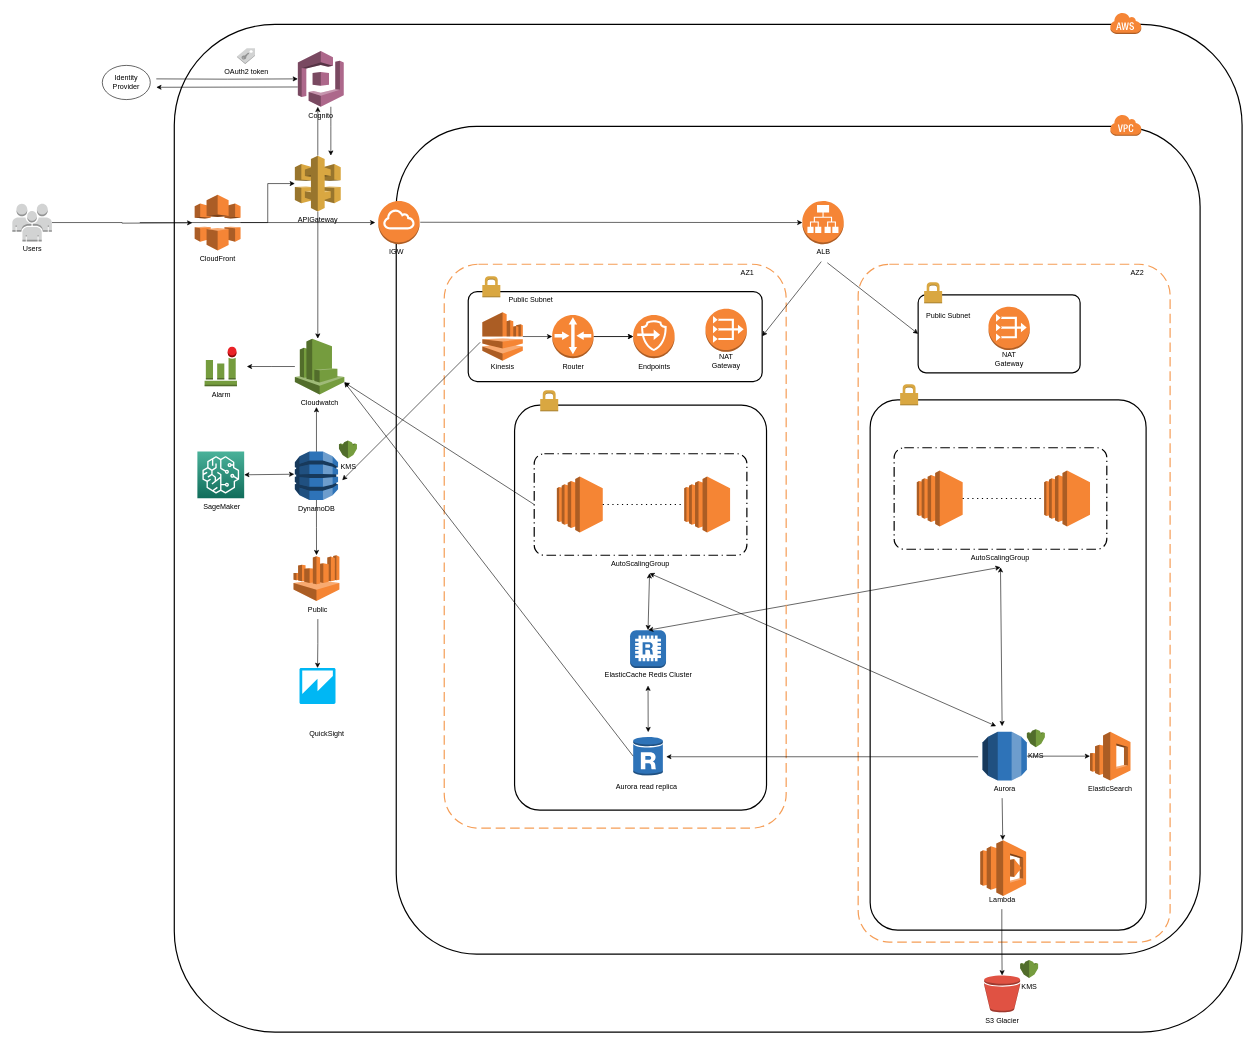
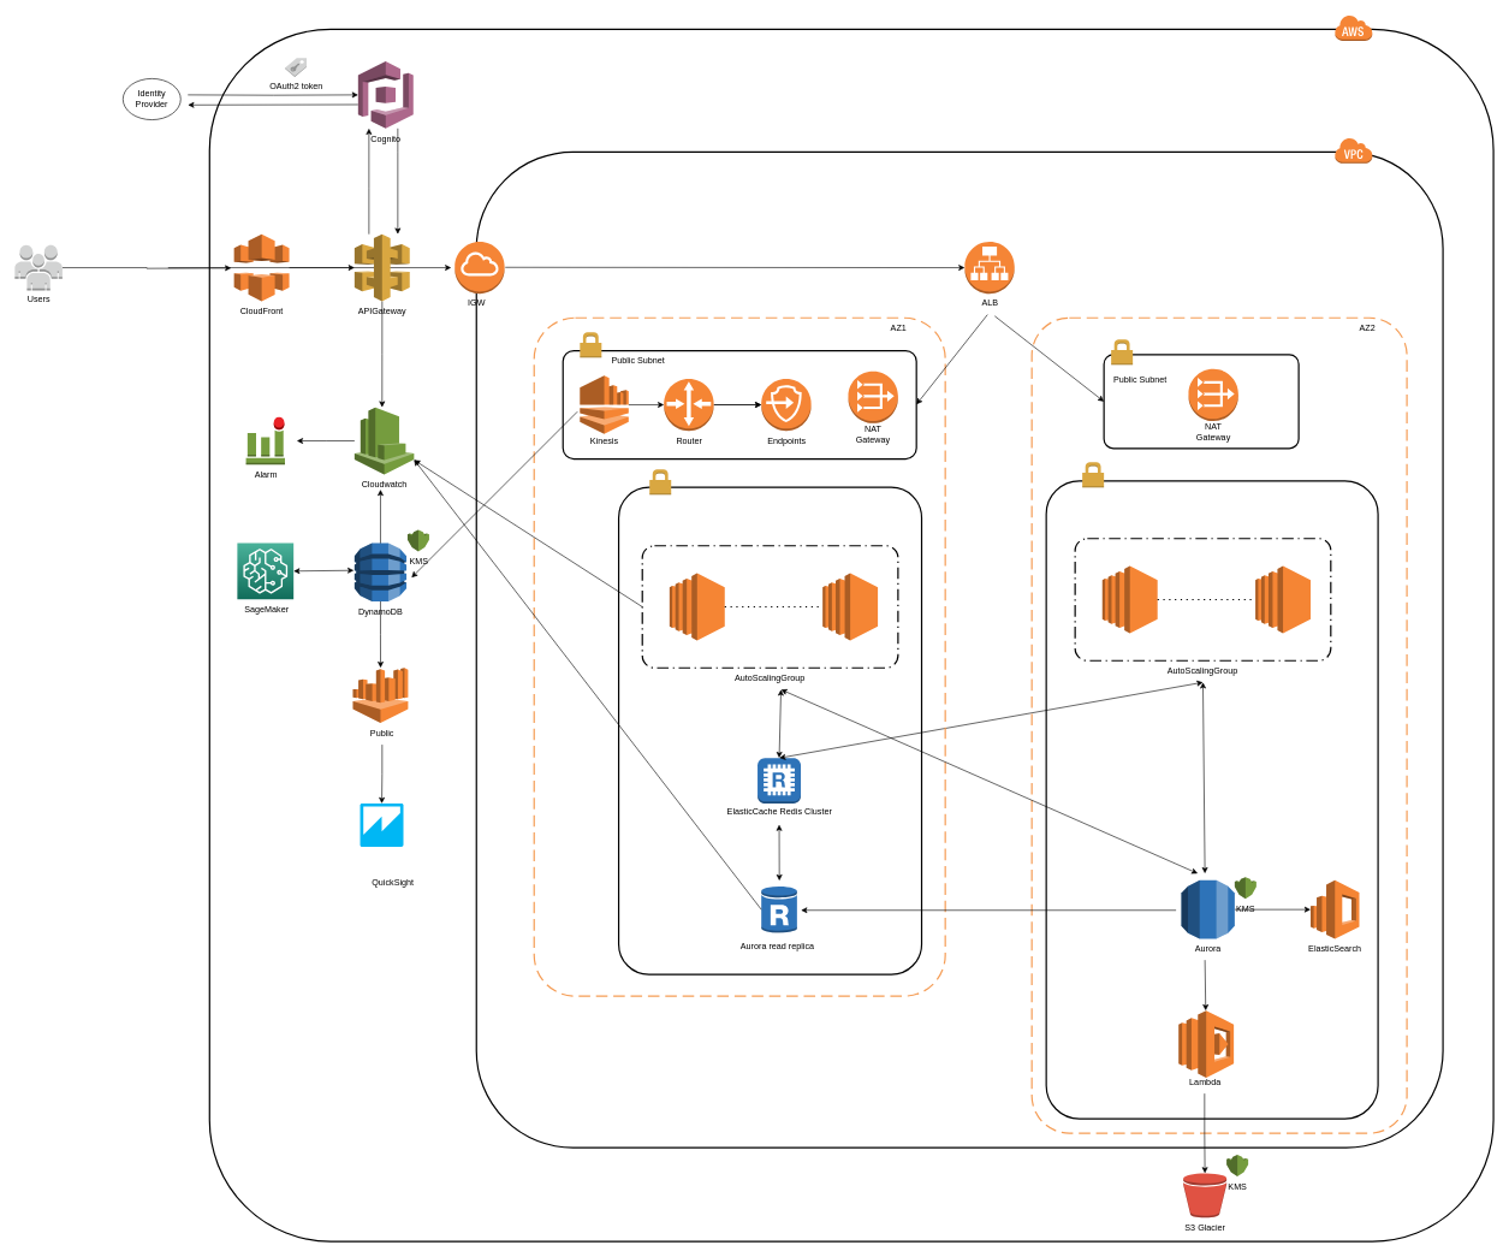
- <mxCell id="7" value="APIGateway" style="outlineConnect=0;dashed=0;verticalLabelPosition=bottom;verticalAlign=top;align=center;html=1;shape=mxgraph.aws3.api_gateway;fillColor=#D9A741;gradientColor=none;" parent="1" vertex="1"><mxGeometry x="491" y="259" width="76.5" height="93" as="geometry" /></mxCell>
+ <mxCell id="7" value="APIGateway" style="outlineConnect=0;dashed=0;verticalLabelPosition=bottom;verticalAlign=top;align=center;html=1;shape=mxgraph.aws3.api_gateway;fillColor=#D9A741;gradientColor=none;" parent="1" vertex="1"><mxGeometry x="491" y="324" width="76.5" height="93" as="geometry" /></mxCell>
